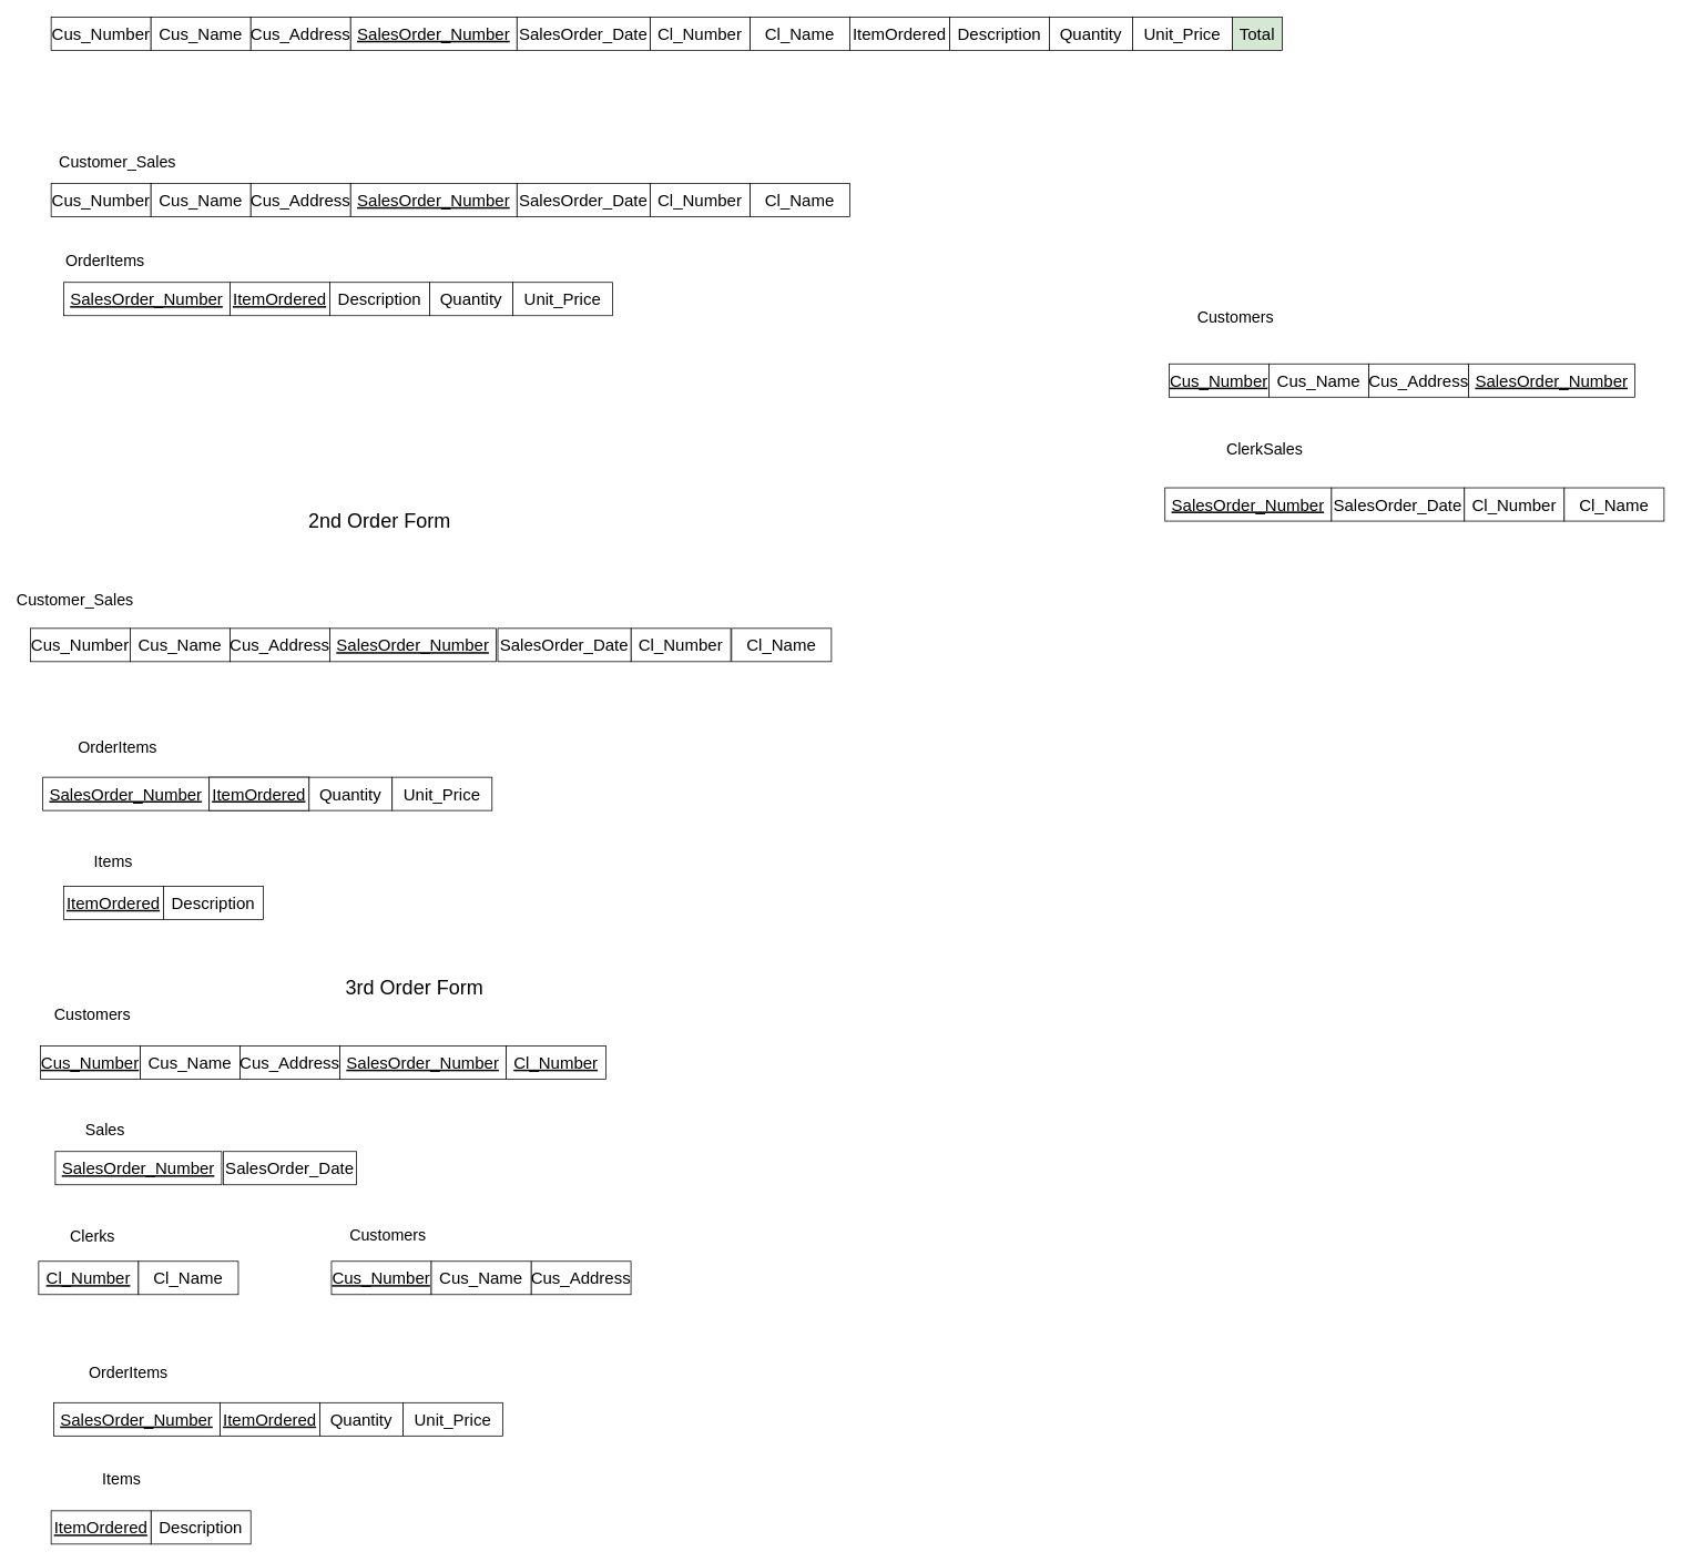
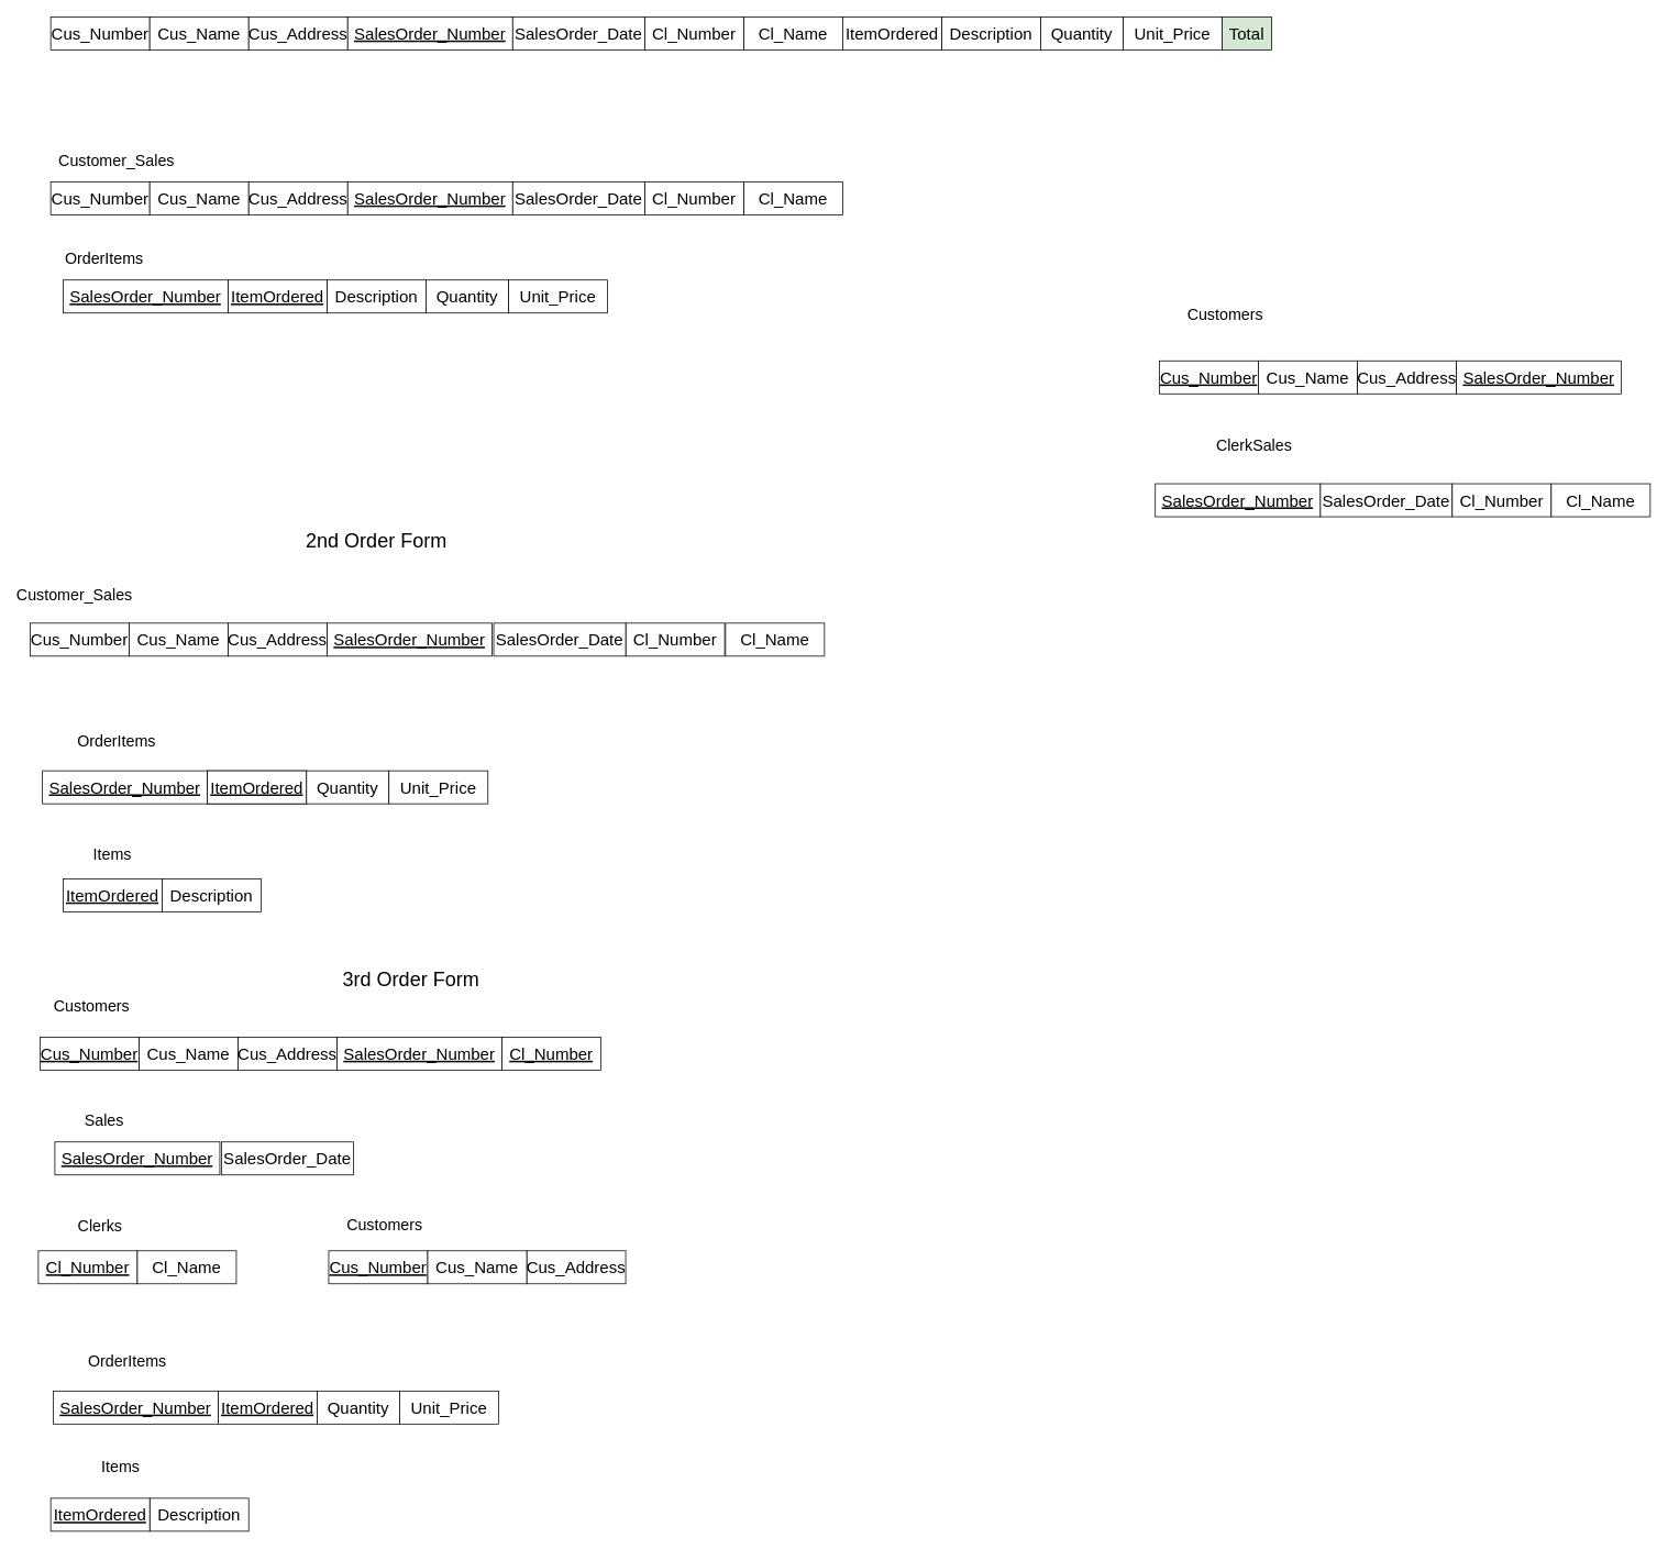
- <mxCell id="23" value="2nd Order Form" style="text;html=1;strokeColor=none;fillColor=none;align=center;verticalAlign=middle;whiteSpace=wrap;rounded=0;fontSize=24;" parent="1" vertex="1"><mxGeometry x="366" y="606" width="180" height="40" as="geometry" /></mxCell>
+ <mxCell id="23" value="2nd Order Form" style="text;html=1;strokeColor=none;fillColor=none;align=center;verticalAlign=middle;whiteSpace=wrap;rounded=0;fontSize=24;" parent="1" vertex="1"><mxGeometry x="366" y="636" width="180" height="40" as="geometry" /></mxCell>
- <mxCell id="33" value="Clerks" style="text;html=1;strokeColor=none;fillColor=none;align=center;verticalAlign=middle;whiteSpace=wrap;rounded=0;fontSize=19;" parent="1" vertex="1"><mxGeometry x="41" y="1472" width="140" height="30" as="geometry" /></mxCell>
+ <mxCell id="33" value="Clerks" style="text;html=1;strokeColor=none;fillColor=none;align=center;verticalAlign=middle;whiteSpace=wrap;rounded=0;fontSize=19;" parent="1" vertex="1"><mxGeometry x="51" y="1472" width="140" height="30" as="geometry" /></mxCell>
